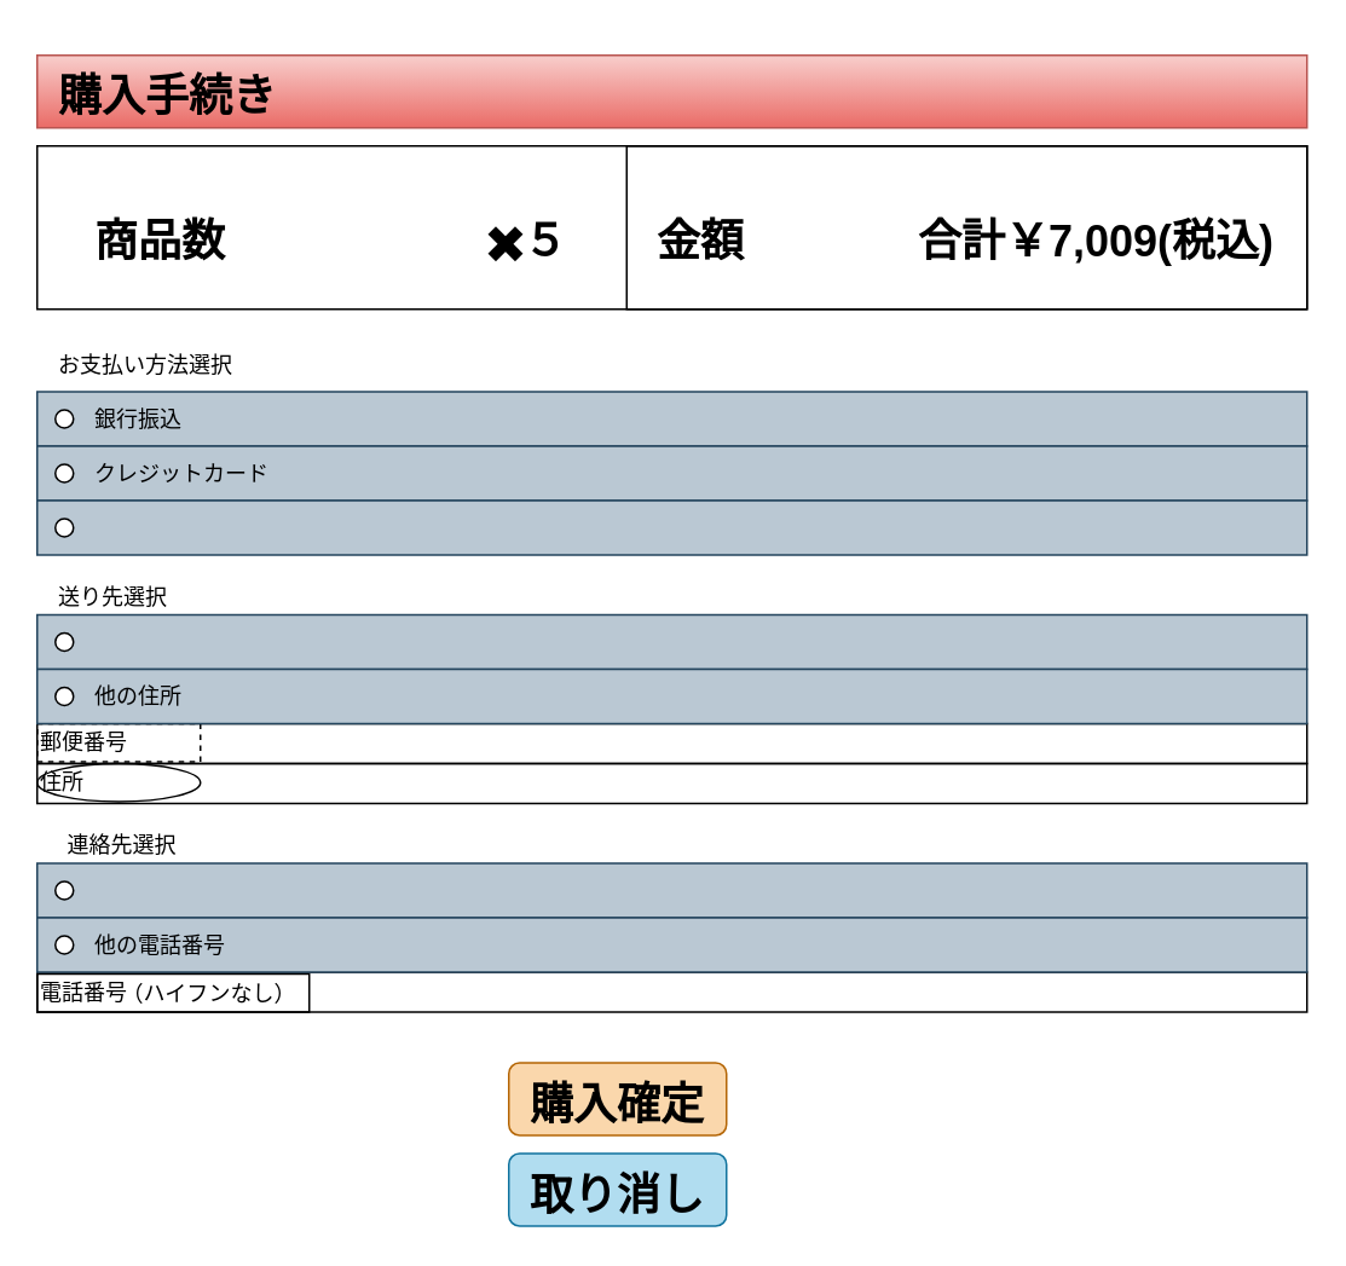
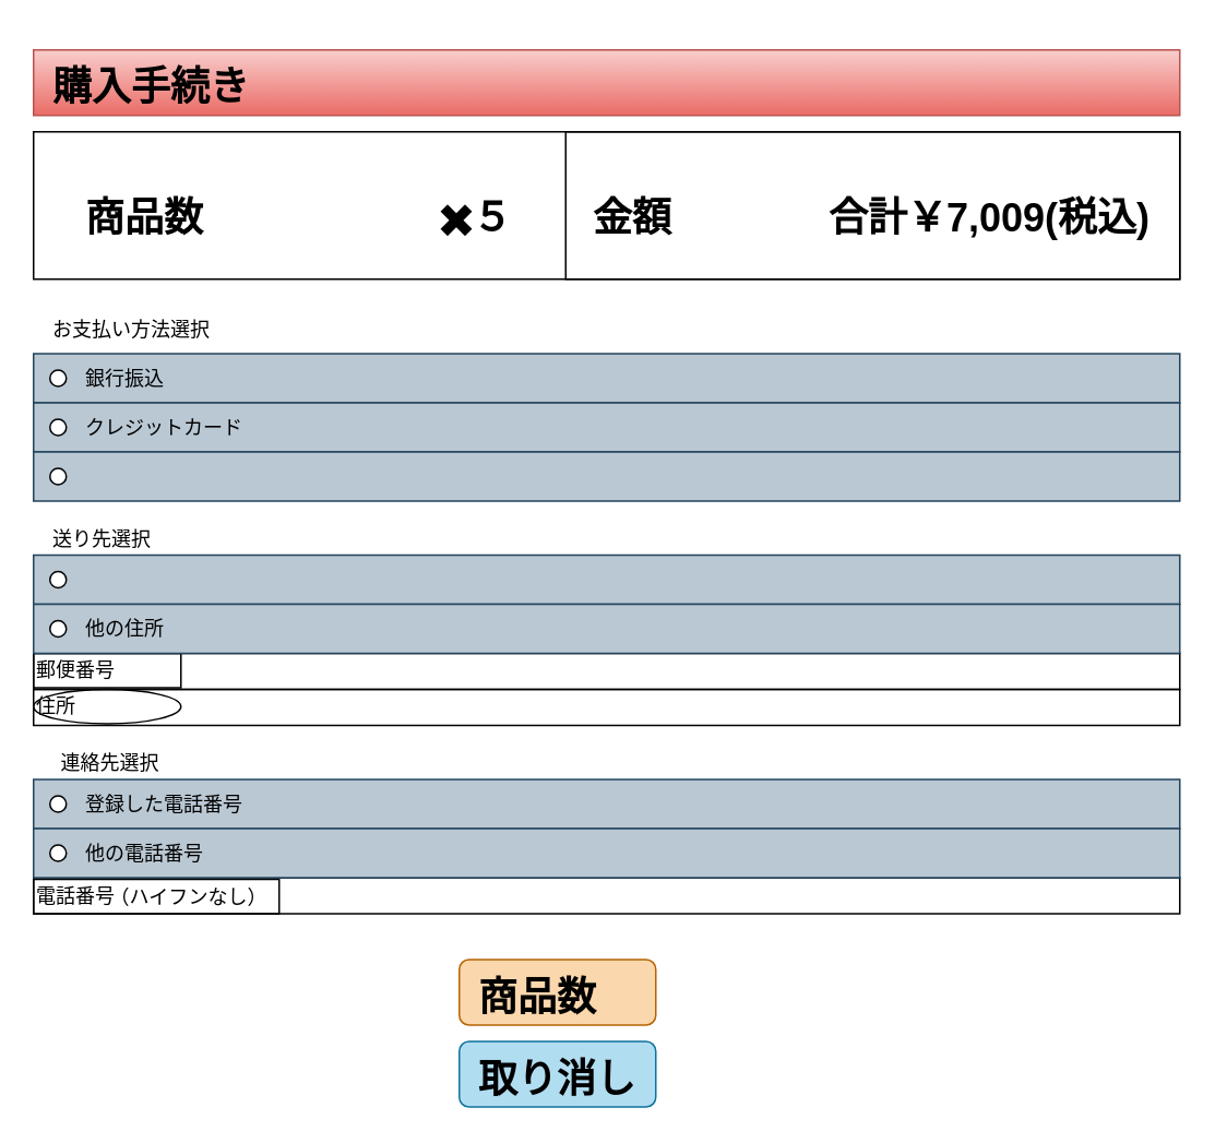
- <mxCell id="21" value="郵便番号" style="rounded=0;whiteSpace=wrap;html=1;strokeWidth=1;fillColor=none;gradientColor=none;align=left;dashed=1;" parent="1" vertex="1"><mxGeometry x="20" y="398.5" width="90" height="21" as="geometry" /></mxCell>
+ <mxCell id="21" value="郵便番号" style="rounded=0;whiteSpace=wrap;html=1;strokeWidth=1;fillColor=none;gradientColor=none;align=left;" parent="1" vertex="1"><mxGeometry x="20" y="398.5" width="90" height="21" as="geometry" /></mxCell>
+ <mxCell id="33" value="登録した電話番号" style="text;html=1;resizable=0;points=[];autosize=1;align=left;verticalAlign=top;spacingTop=-4;" vertex="1" parent="1"><mxGeometry x="50" y="480.5" width="110" height="20" as="geometry" /></mxCell>
- <mxCell id="16" value="&lt;h1&gt;購入確定&lt;/h1&gt;" style="text;html=1;resizable=0;points=[];autosize=1;align=left;verticalAlign=top;spacingTop=-4;" parent="1" vertex="1"><mxGeometry x="290" y="575.5" width="110" height="50" as="geometry" /></mxCell>
+ <mxCell id="16" value="&lt;h1&gt;商品数&lt;/h1&gt;" style="text;html=1;resizable=0;points=[];autosize=1;align=left;verticalAlign=top;spacingTop=-4;" parent="1" vertex="1"><mxGeometry x="290" y="575.5" width="110" height="50" as="geometry" /></mxCell>
